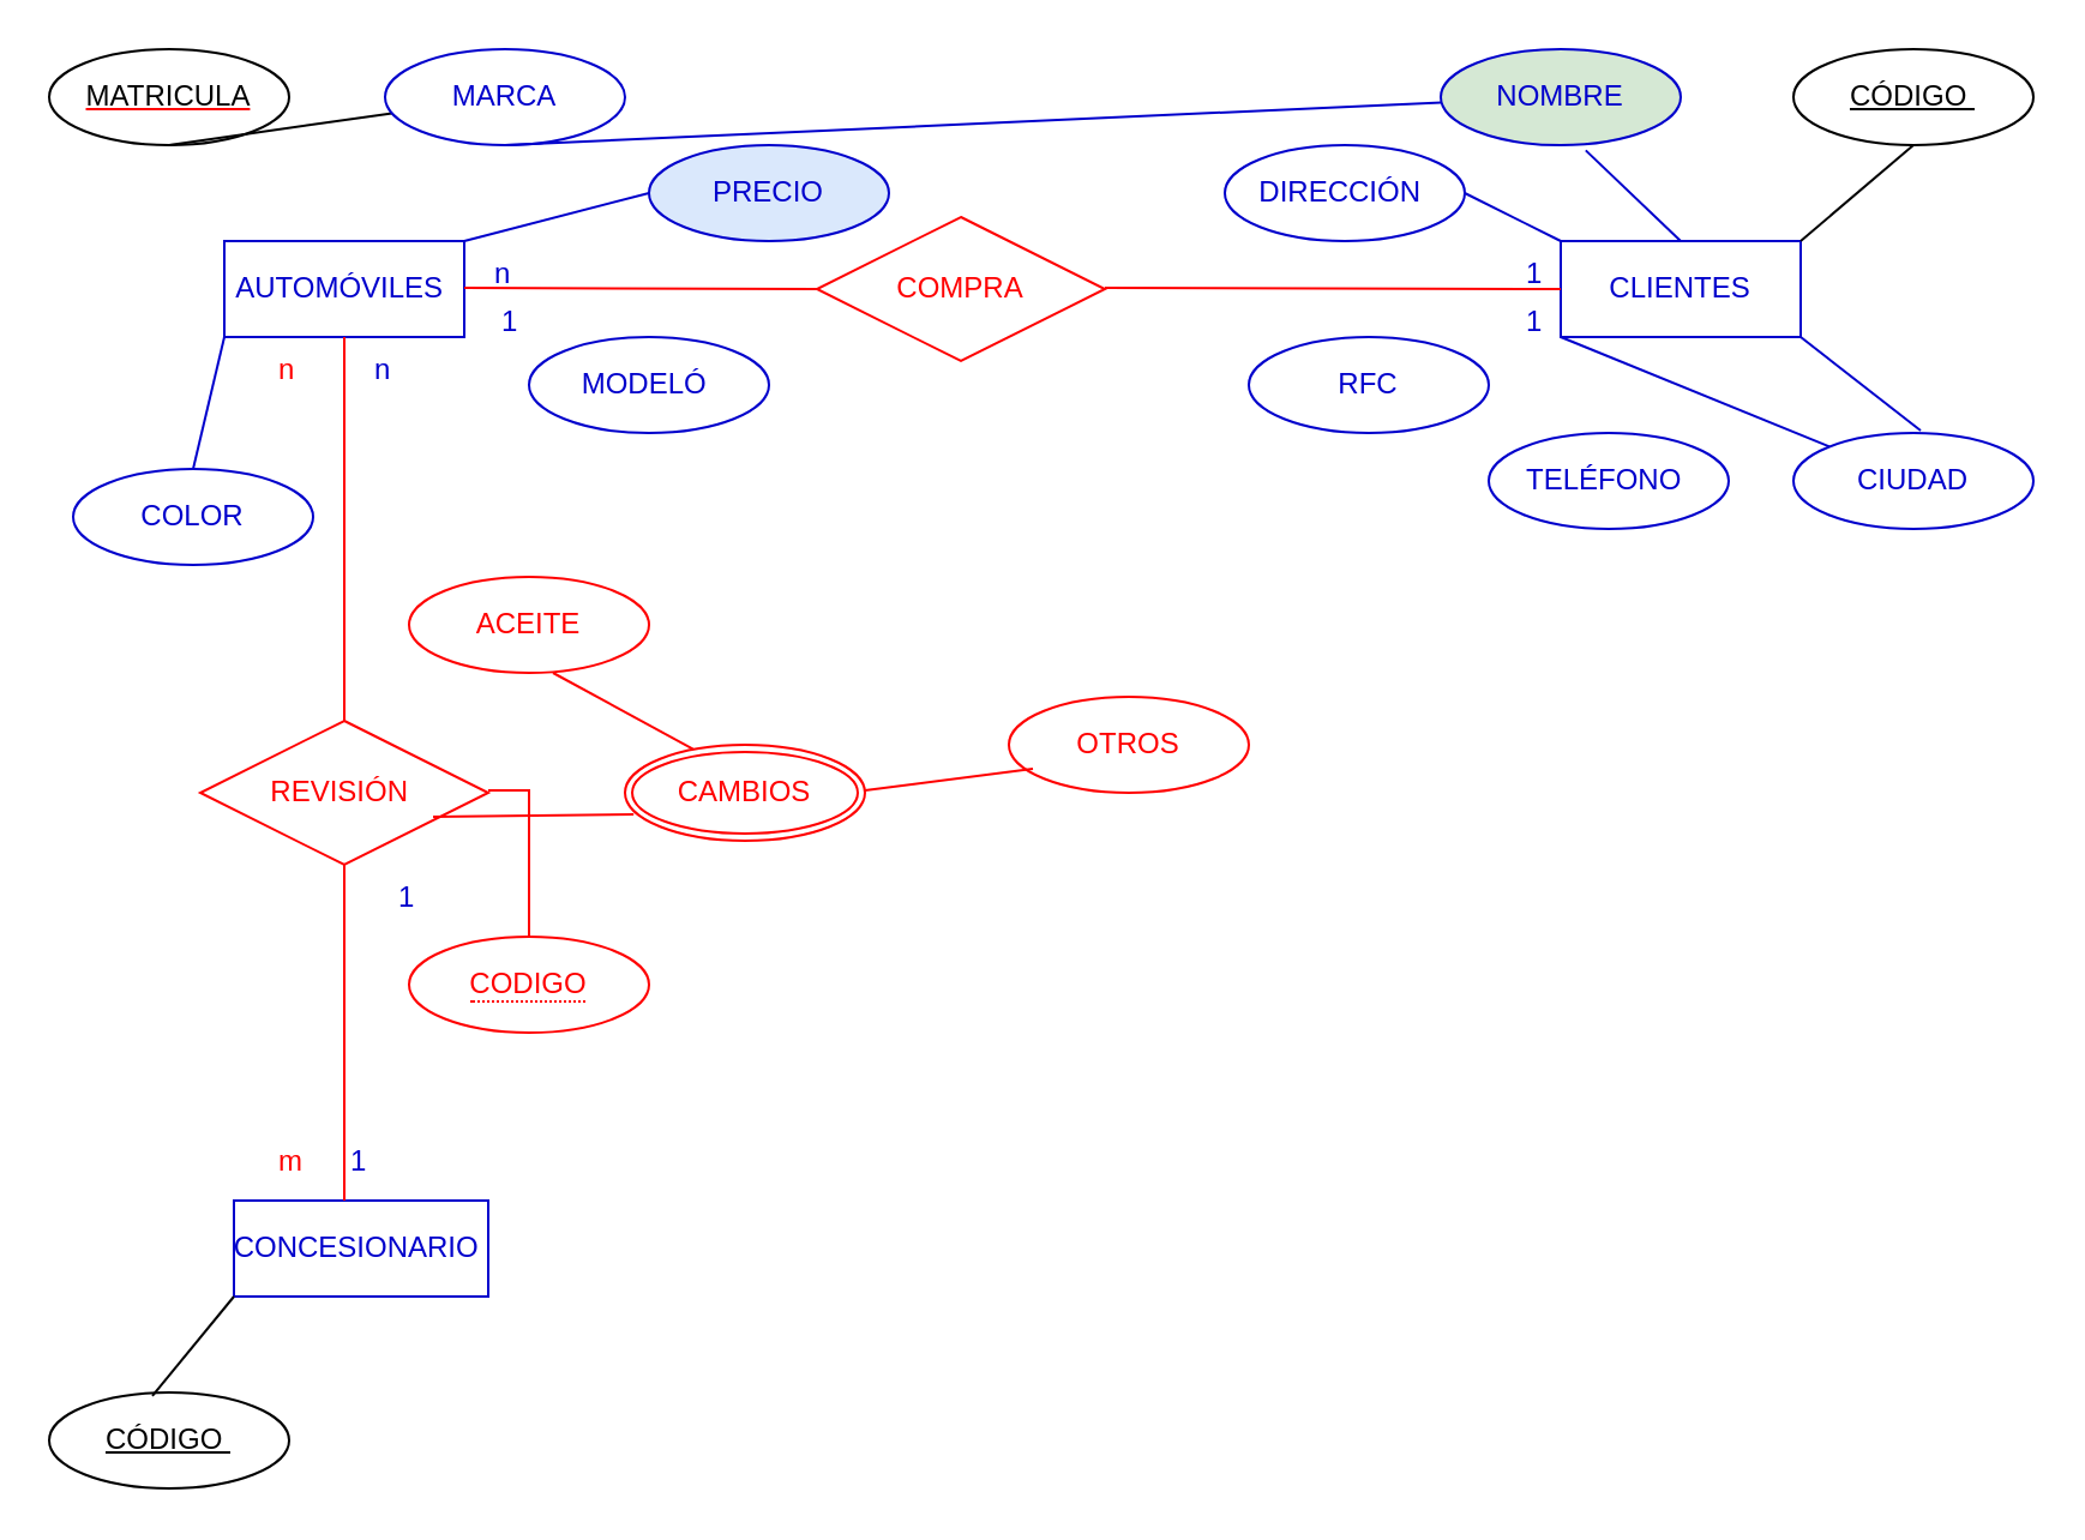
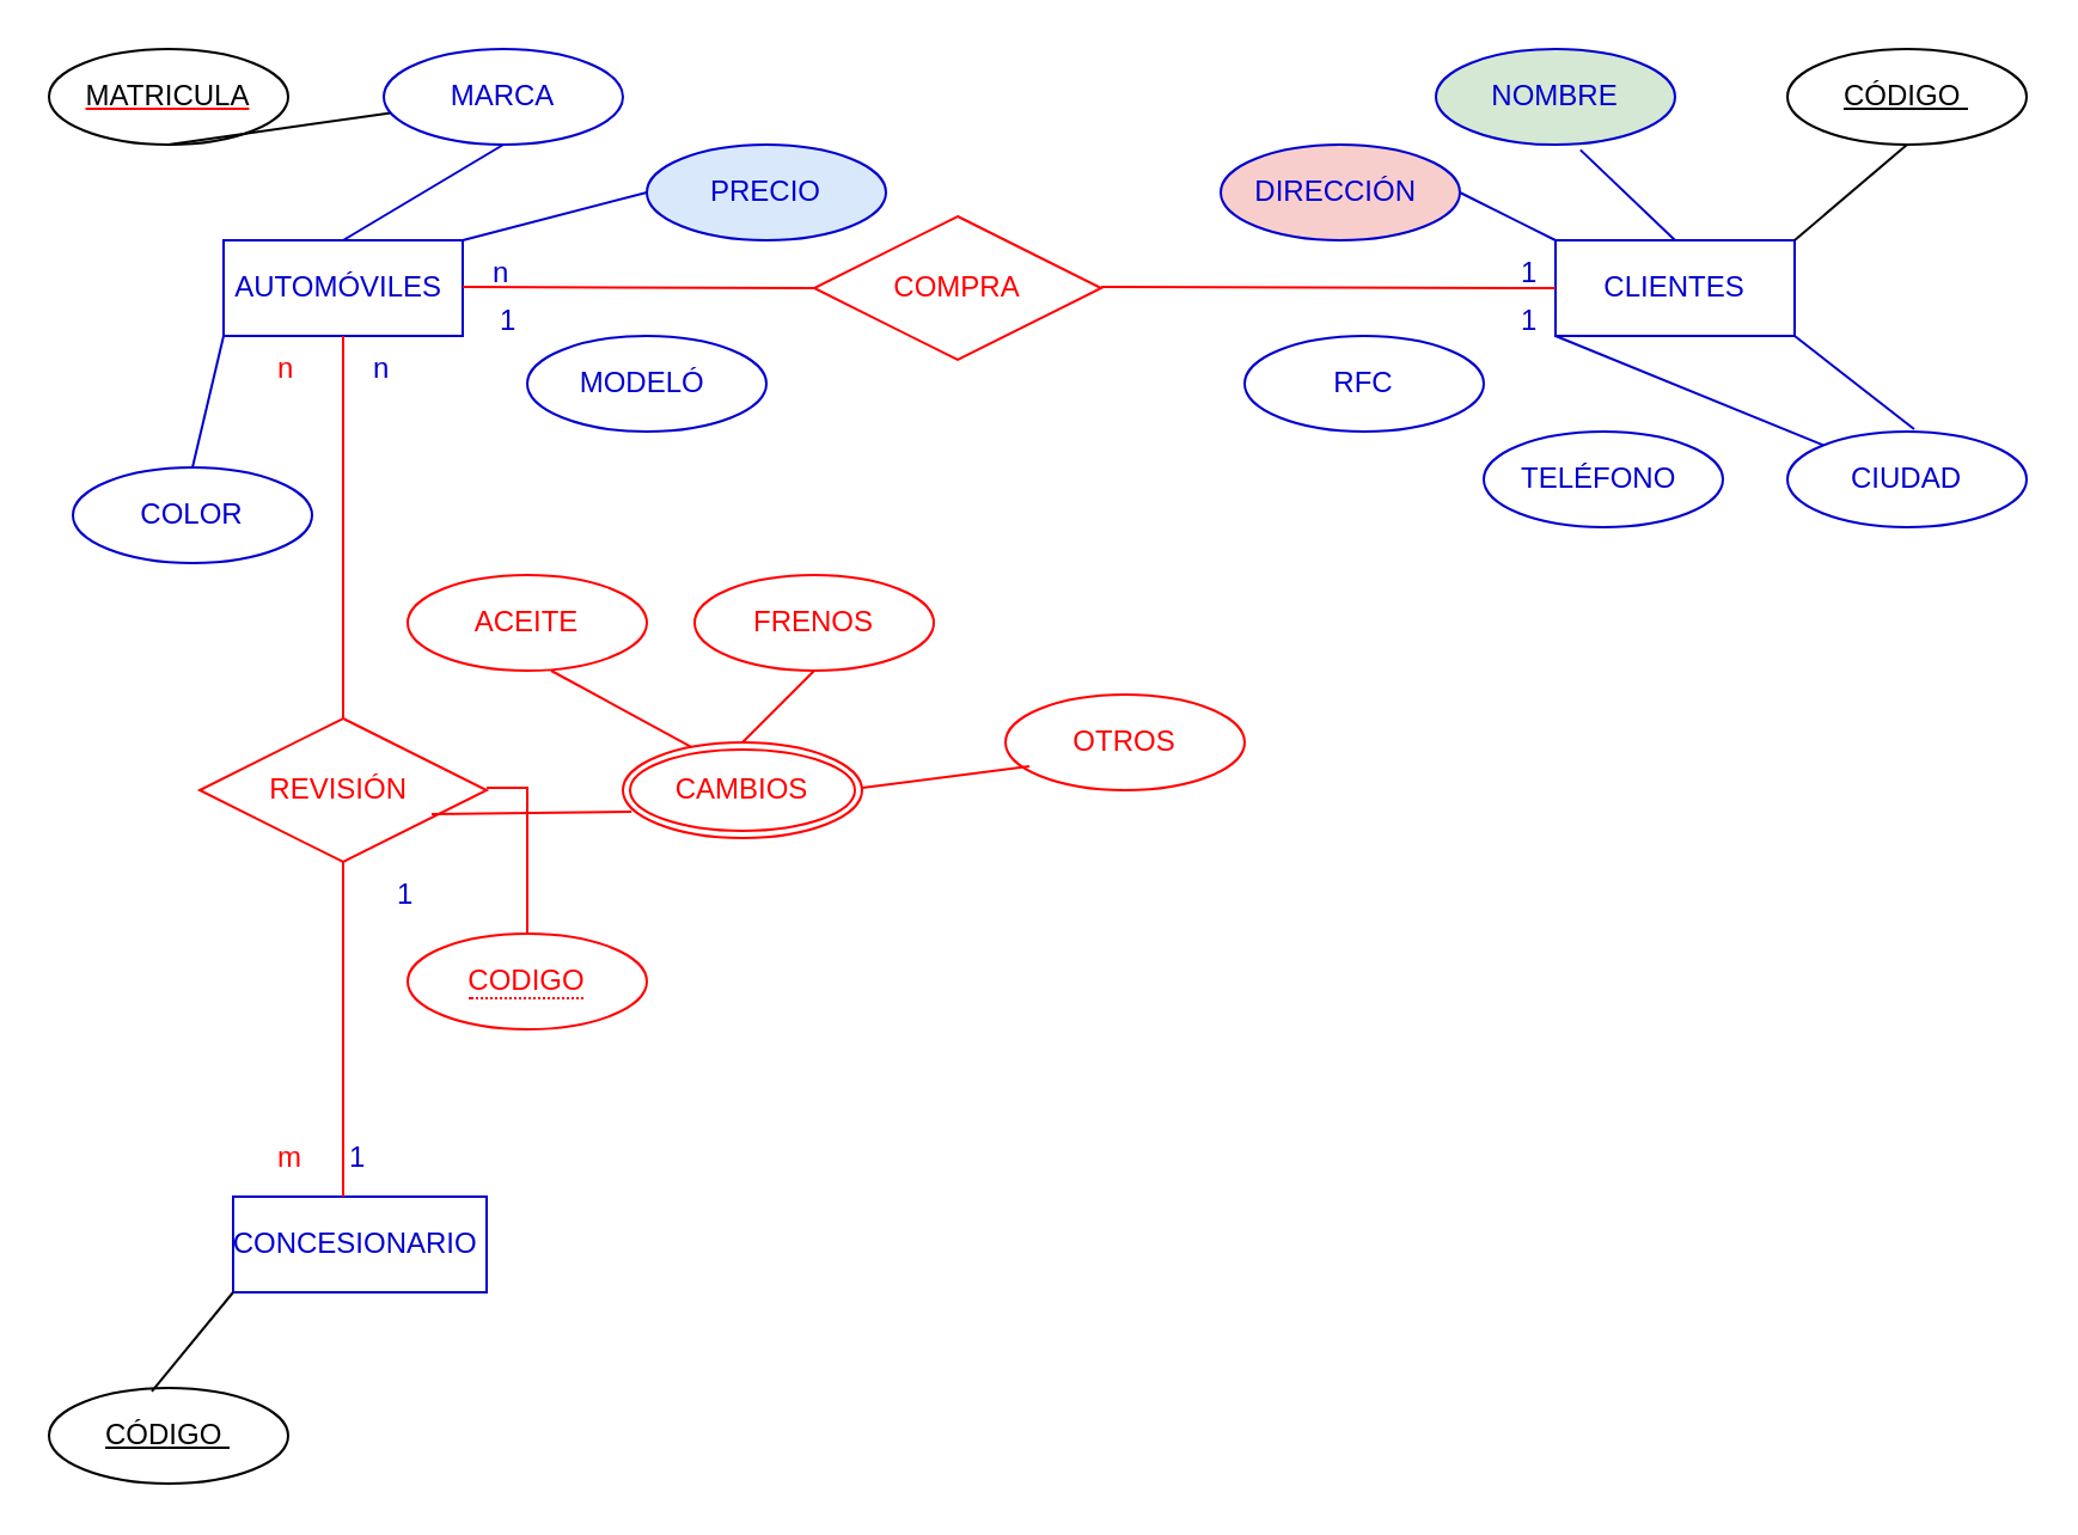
- <mxCell id="22" value="" style="endArrow=none;html=1;rounded=0;strokeColor=#0000CC;fontColor=#0000CC;exitX=0.5;exitY=1;exitDx=0;exitDy=0;" edge="1" parent="1" source="17" target="24"><mxGeometry relative="1" as="geometry"><mxPoint x="90" y="190" as="sourcePoint" /><mxPoint x="103" y="150" as="targetPoint" /></mxGeometry></mxCell>
+ <mxCell id="22" value="" style="endArrow=none;html=1;rounded=0;strokeColor=#0000CC;fontColor=#0000CC;entryX=0.5;entryY=0;entryDx=0;entryDy=0;exitX=0.5;exitY=1;exitDx=0;exitDy=0;" edge="1" parent="1" source="17" target="2"><mxGeometry relative="1" as="geometry"><mxPoint x="90" y="190" as="sourcePoint" /><mxPoint x="103" y="150" as="targetPoint" /></mxGeometry></mxCell>
- <mxCell id="25" value="&lt;font color=&quot;#0000cc&quot;&gt;DIRECCIÓN&amp;nbsp;&lt;/font&gt;" style="ellipse;whiteSpace=wrap;html=1;align=center;strokeColor=#0000CC;fontColor=#000000;fillColor=#FFFFFF;" vertex="1" parent="1"><mxGeometry x="510" y="60" width="100" height="40" as="geometry" /></mxCell>
+ <mxCell id="25" value="&lt;font color=&quot;#0000cc&quot;&gt;DIRECCIÓN&amp;nbsp;&lt;/font&gt;" style="ellipse;whiteSpace=wrap;html=1;align=center;strokeColor=#0000CC;fontColor=#000000;fillColor=#f8cecc;" vertex="1" parent="1"><mxGeometry x="510" y="60" width="100" height="40" as="geometry" /></mxCell>
+ <mxCell id="41" value="&lt;font color=&quot;#ff0000&quot;&gt;FRENOS&lt;/font&gt;" style="ellipse;whiteSpace=wrap;html=1;align=center;strokeColor=#FF0000;fontColor=#0000CC;fillColor=#FFFFFF;" vertex="1" parent="1"><mxGeometry x="290" y="240" width="100" height="40" as="geometry" /></mxCell>
+ <mxCell id="48" value="" style="endArrow=none;html=1;rounded=0;strokeColor=#FF0000;fontColor=#FF0000;exitX=0.5;exitY=0;exitDx=0;exitDy=0;entryX=0.5;entryY=1;entryDx=0;entryDy=0;" edge="1" parent="1" source="40" target="41"><mxGeometry relative="1" as="geometry"><mxPoint x="370" y="339" as="sourcePoint" /><mxPoint x="440" y="330" as="targetPoint" /></mxGeometry></mxCell>
